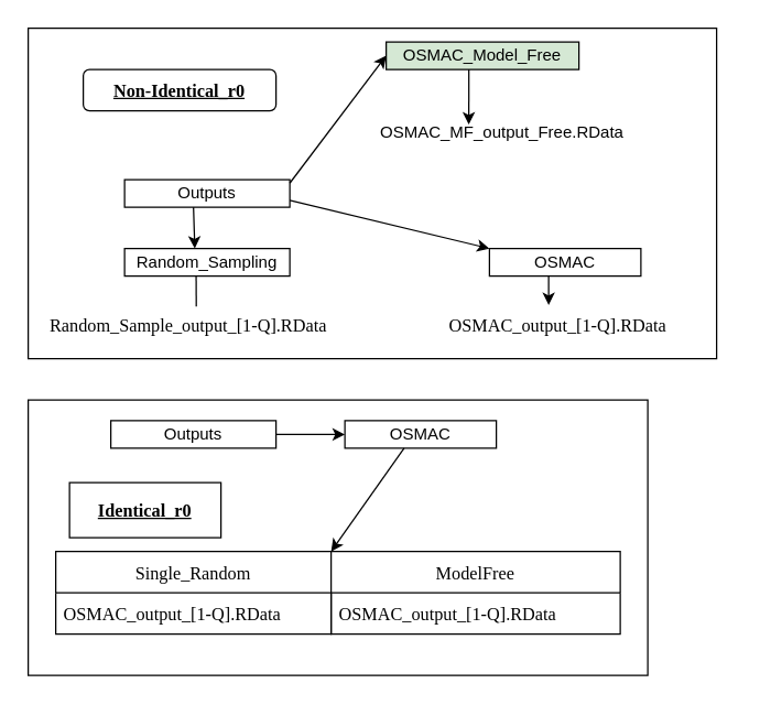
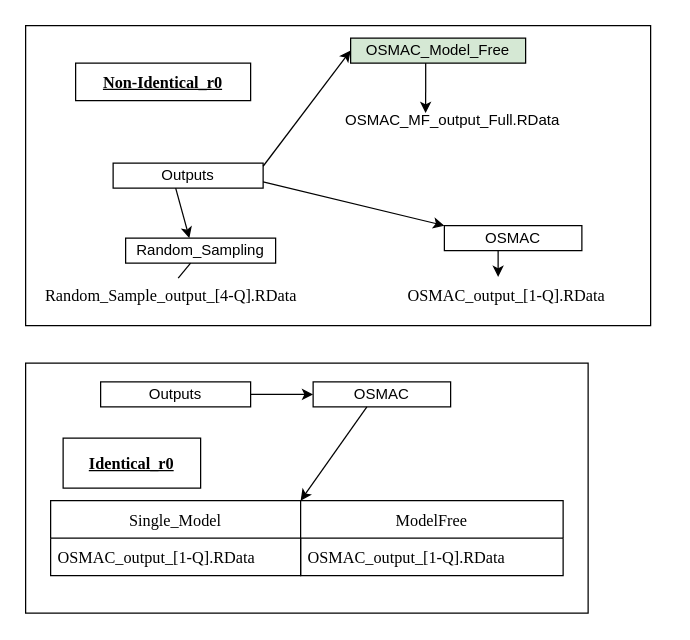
- <mxCell id="9" value="&lt;b&gt;&lt;u&gt;Non-Identical_r0&lt;/u&gt;&lt;/b&gt;" style="whiteSpace=wrap;html=1;fontFamily=Verdana;fontSize=13;fontColor=#000000;rounded=1;" parent="1" vertex="1"><mxGeometry x="60" y="50" width="140" height="30" as="geometry" /></mxCell>
+ <mxCell id="9" value="&lt;b&gt;&lt;u&gt;Non-Identical_r0&lt;/u&gt;&lt;/b&gt;" style="rounded=0;whiteSpace=wrap;html=1;fontFamily=Verdana;fontSize=13;fontColor=#000000;" parent="1" vertex="1"><mxGeometry x="60" y="50" width="140" height="30" as="geometry" /></mxCell>
- <mxCell id="25" value="OSMAC_MF_output_Free.RData" style="text;strokeColor=none;fillColor=none;align=left;verticalAlign=middle;spacingLeft=4;spacingRight=4;overflow=hidden;points=[[0,0.5],[1,0.5]];portConstraint=eastwest;rotatable=0;" parent="1" vertex="1"><mxGeometry x="270" y="80" width="200" height="30" as="geometry" /></mxCell>
+ <mxCell id="25" value="OSMAC_MF_output_Full.RData" style="text;strokeColor=none;fillColor=none;align=left;verticalAlign=middle;spacingLeft=4;spacingRight=4;overflow=hidden;points=[[0,0.5],[1,0.5]];portConstraint=eastwest;rotatable=0;" parent="1" vertex="1"><mxGeometry x="270" y="80" width="200" height="30" as="geometry" /></mxCell>
- <mxCell id="4" value="Random_Sampling" style="rounded=0;whiteSpace=wrap;html=1;" parent="1" vertex="1"><mxGeometry x="90" y="180" width="120" height="20" as="geometry" /></mxCell>
+ <mxCell id="4" value="Random_Sampling" style="rounded=0;whiteSpace=wrap;html=1;" parent="1" vertex="1"><mxGeometry x="100" y="190" width="120" height="20" as="geometry" /></mxCell>
- <mxCell id="22" value="Random_Sample_output_[1-Q].RData" style="text;strokeColor=none;fillColor=none;align=left;verticalAlign=middle;spacingLeft=4;spacingRight=4;overflow=hidden;points=[[0,0.5],[1,0.5]];portConstraint=eastwest;rotatable=0;fontFamily=Verdana;fontSize=13;fontColor=#000000;" parent="1" vertex="1"><mxGeometry x="30" y="220" width="260" height="30" as="geometry" /></mxCell>
+ <mxCell id="22" value="Random_Sample_output_[4-Q].RData" style="text;strokeColor=none;fillColor=none;align=left;verticalAlign=middle;spacingLeft=4;spacingRight=4;overflow=hidden;points=[[0,0.5],[1,0.5]];portConstraint=eastwest;rotatable=0;fontFamily=Verdana;fontSize=13;fontColor=#000000;" parent="1" vertex="1"><mxGeometry x="30" y="220" width="260" height="30" as="geometry" /></mxCell>
- <mxCell id="17" value="Single_Random" style="swimlane;fontStyle=0;childLayout=stackLayout;horizontal=1;startSize=30;horizontalStack=0;resizeParent=1;resizeParentMax=0;resizeLast=0;collapsible=1;marginBottom=0;fontFamily=Verdana;fontSize=13;fontColor=#000000;" parent="1" vertex="1"><mxGeometry x="40" y="400" width="200" height="60" as="geometry" /></mxCell>
+ <mxCell id="17" value="Single_Model" style="swimlane;fontStyle=0;childLayout=stackLayout;horizontal=1;startSize=30;horizontalStack=0;resizeParent=1;resizeParentMax=0;resizeLast=0;collapsible=1;marginBottom=0;fontFamily=Verdana;fontSize=13;fontColor=#000000;" parent="1" vertex="1"><mxGeometry x="40" y="400" width="200" height="60" as="geometry" /></mxCell>
